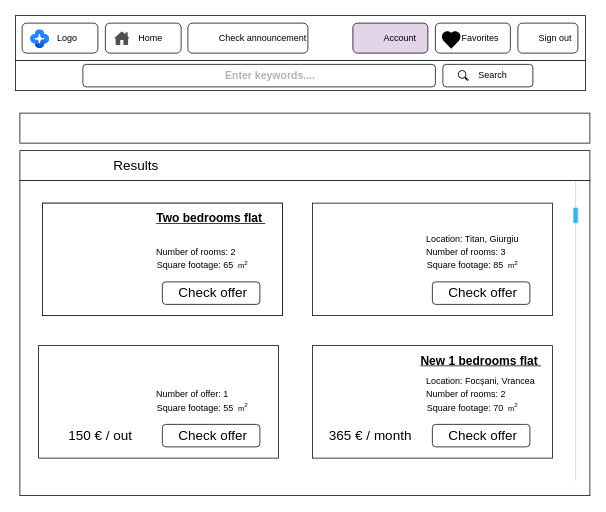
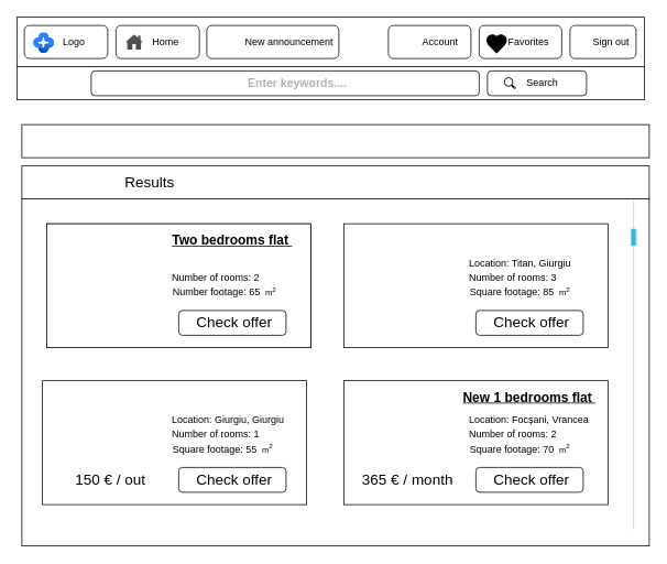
- <mxCell id="61" value="Check announcement" style="rounded=1;whiteSpace=wrap;html=1;spacingLeft=40;" vertex="1" parent="60"><mxGeometry x="30" width="160" height="40" as="geometry" /></mxCell>
+ <mxCell id="61" value="New announcement" style="rounded=1;whiteSpace=wrap;html=1;spacingLeft=40;" vertex="1" parent="60"><mxGeometry x="30" width="160" height="40" as="geometry" /></mxCell>
- <mxCell id="67" value="&amp;nbsp; &amp;nbsp; &amp;nbsp; &amp;nbsp; Account" style="rounded=1;whiteSpace=wrap;html=1;fillColor=#e1d5e7;" vertex="1" parent="66"><mxGeometry width="100" height="40" as="geometry" /></mxCell>
+ <mxCell id="67" value="&amp;nbsp; &amp;nbsp; &amp;nbsp; &amp;nbsp; Account" style="rounded=1;whiteSpace=wrap;html=1;" vertex="1" parent="66"><mxGeometry width="100" height="40" as="geometry" /></mxCell>
- <mxCell id="9" value="Square footage: 65&amp;nbsp;&lt;span style=&quot;font-size: 10px&quot;&gt;&amp;nbsp;m&lt;sup&gt;2&lt;/sup&gt;&lt;/span&gt;" style="text;html=1;strokeColor=none;fillColor=none;align=left;verticalAlign=middle;whiteSpace=wrap;rounded=0;spacingLeft=0;" vertex="1" parent="7"><mxGeometry x="1.033" y="33.333" width="154.967" height="16.667" as="geometry" /></mxCell>
+ <mxCell id="9" value="Number footage: 65&amp;nbsp;&lt;span style=&quot;font-size: 10px&quot;&gt;&amp;nbsp;m&lt;sup&gt;2&lt;/sup&gt;&lt;/span&gt;" style="text;html=1;strokeColor=none;fillColor=none;align=left;verticalAlign=middle;whiteSpace=wrap;rounded=0;spacingLeft=0;" vertex="1" parent="7"><mxGeometry x="1.033" y="33.333" width="154.967" height="16.667" as="geometry" /></mxCell>
+ <mxCell id="37" value="Location: Giurgiu, Giurgiu" style="text;html=1;strokeColor=none;fillColor=none;align=left;verticalAlign=middle;whiteSpace=wrap;rounded=0;spacingLeft=0;" vertex="1" parent="36"><mxGeometry width="154.967" height="16.667" as="geometry" /></mxCell>
- <mxCell id="38" value="Number of offer: 1" style="text;html=1;strokeColor=none;fillColor=none;align=left;verticalAlign=middle;whiteSpace=wrap;rounded=0;spacingLeft=0;" vertex="1" parent="36"><mxGeometry y="16.667" width="154.967" height="16.667" as="geometry" /></mxCell>
+ <mxCell id="38" value="Number of rooms: 1" style="text;html=1;strokeColor=none;fillColor=none;align=left;verticalAlign=middle;whiteSpace=wrap;rounded=0;spacingLeft=0;" vertex="1" parent="36"><mxGeometry y="16.667" width="154.967" height="16.667" as="geometry" /></mxCell>
